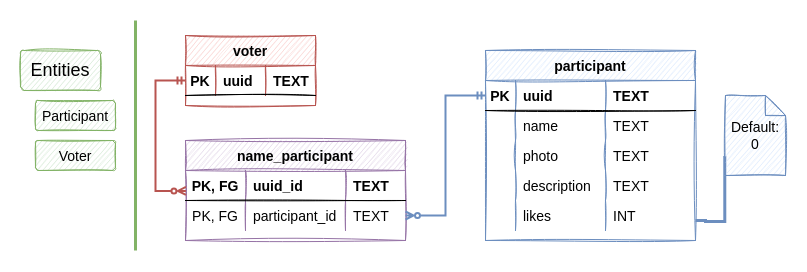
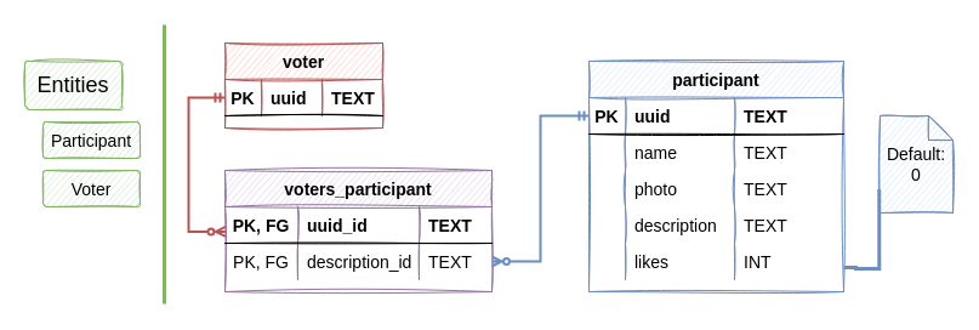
- <mxCell id="34" value="name_participant" style="shape=table;startSize=30;container=1;collapsible=1;childLayout=tableLayout;fixedRows=1;rowLines=0;fontStyle=1;align=center;resizeLast=1;sketch=1;fontSize=14;fillColor=#e1d5e7;strokeColor=#9673a6;" vertex="1" parent="1"><mxGeometry x="185" y="140" width="220" height="100" as="geometry" /></mxCell>
+ <mxCell id="34" value="voters_participant" style="shape=table;startSize=30;container=1;collapsible=1;childLayout=tableLayout;fixedRows=1;rowLines=0;fontStyle=1;align=center;resizeLast=1;sketch=1;fontSize=14;fillColor=#e1d5e7;strokeColor=#9673a6;" vertex="1" parent="1"><mxGeometry x="185" y="140" width="220" height="100" as="geometry" /></mxCell>
- <mxCell id="41" value="participant_id" style="shape=partialRectangle;connectable=0;fillColor=none;top=0;left=0;bottom=0;right=0;align=left;spacingLeft=6;overflow=hidden;sketch=1;fontSize=14;" vertex="1" parent="39"><mxGeometry x="60" width="100" height="30" as="geometry"><mxRectangle width="100" height="30" as="alternateBounds" /></mxGeometry></mxCell>
+ <mxCell id="41" value="description_id" style="shape=partialRectangle;connectable=0;fillColor=none;top=0;left=0;bottom=0;right=0;align=left;spacingLeft=6;overflow=hidden;sketch=1;fontSize=14;" vertex="1" parent="39"><mxGeometry x="60" width="100" height="30" as="geometry"><mxRectangle width="100" height="30" as="alternateBounds" /></mxGeometry></mxCell>
